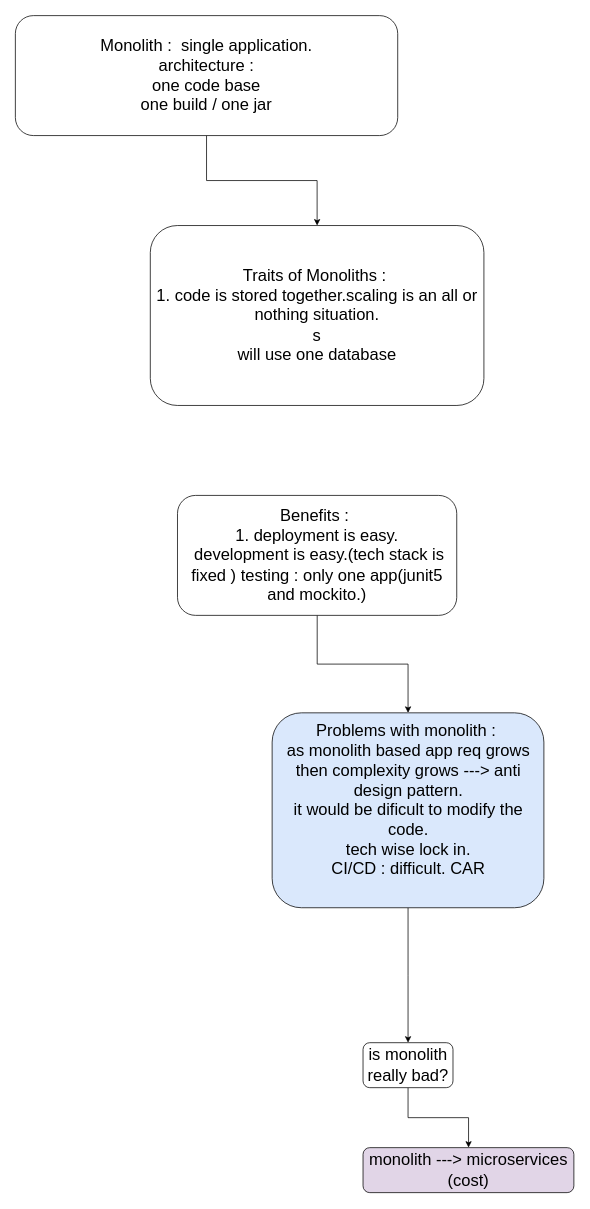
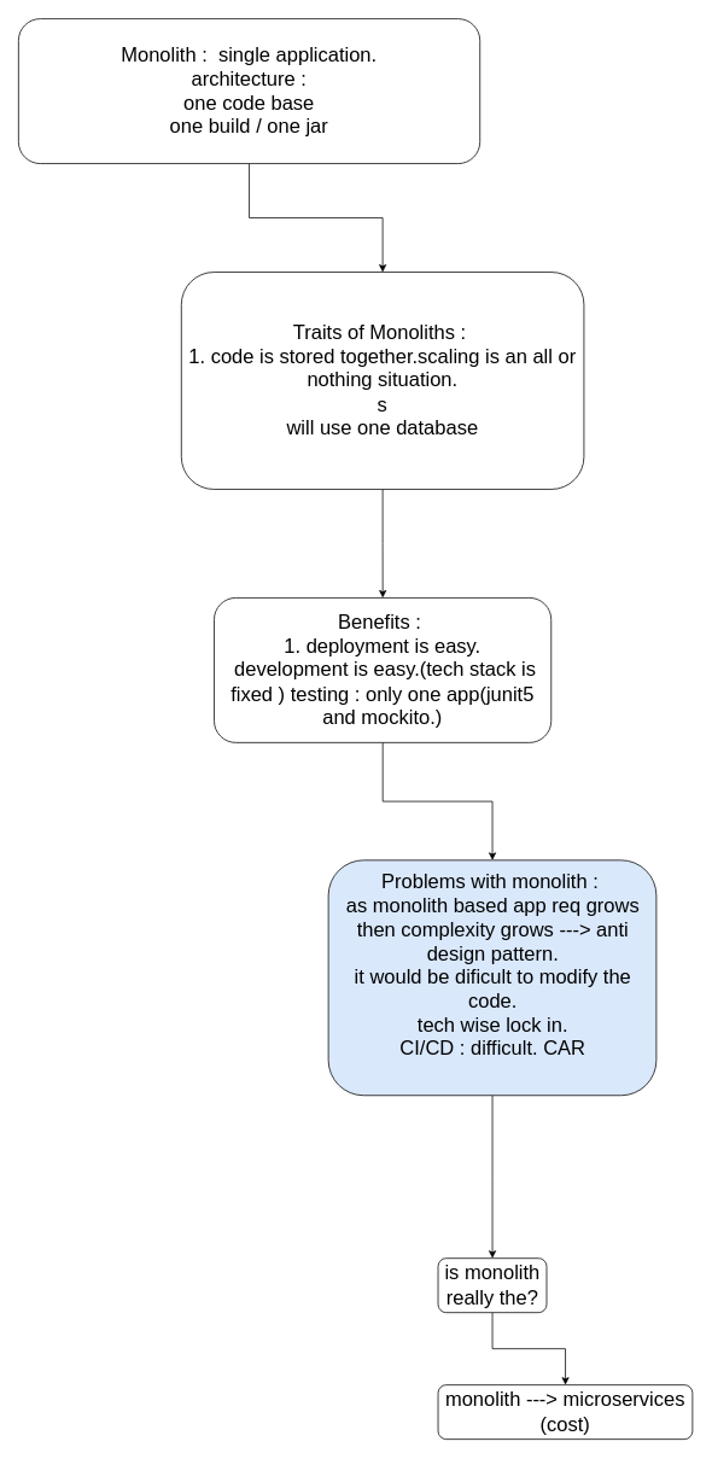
+ <mxCell id="4" value="" style="edgeStyle=orthogonalEdgeStyle;rounded=0;orthogonalLoop=1;jettySize=auto;html=1;" edge="1" parent="1" source="5" target="7"><mxGeometry relative="1" as="geometry" /></mxCell>
- <mxCell id="11" value="is monolith really bad?" style="whiteSpace=wrap;html=1;fontSize=22;rounded=1;" vertex="1" parent="1"><mxGeometry x="483.75" y="1390" width="120" height="60" as="geometry" /></mxCell>
+ <mxCell id="11" value="is monolith really the?" style="whiteSpace=wrap;html=1;fontSize=22;rounded=1;" vertex="1" parent="1"><mxGeometry x="483.75" y="1390" width="120" height="60" as="geometry" /></mxCell>
- <mxCell id="12" value="monolith ---&amp;gt; microservices&lt;br&gt;(cost)" style="whiteSpace=wrap;html=1;fontSize=22;rounded=1;fillColor=#e1d5e7;" vertex="1" parent="1"><mxGeometry x="483.75" y="1530" width="281.25" height="60" as="geometry" /></mxCell>
+ <mxCell id="12" value="monolith ---&amp;gt; microservices&lt;br&gt;(cost)" style="whiteSpace=wrap;html=1;fontSize=22;rounded=1;" vertex="1" parent="1"><mxGeometry x="483.75" y="1530" width="281.25" height="60" as="geometry" /></mxCell>
